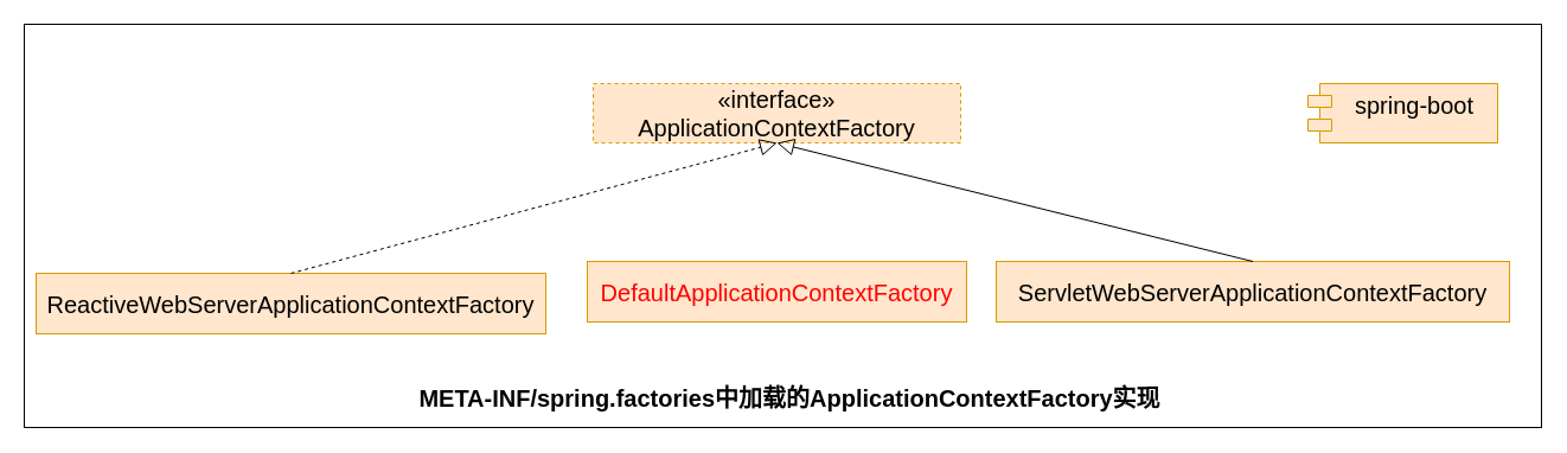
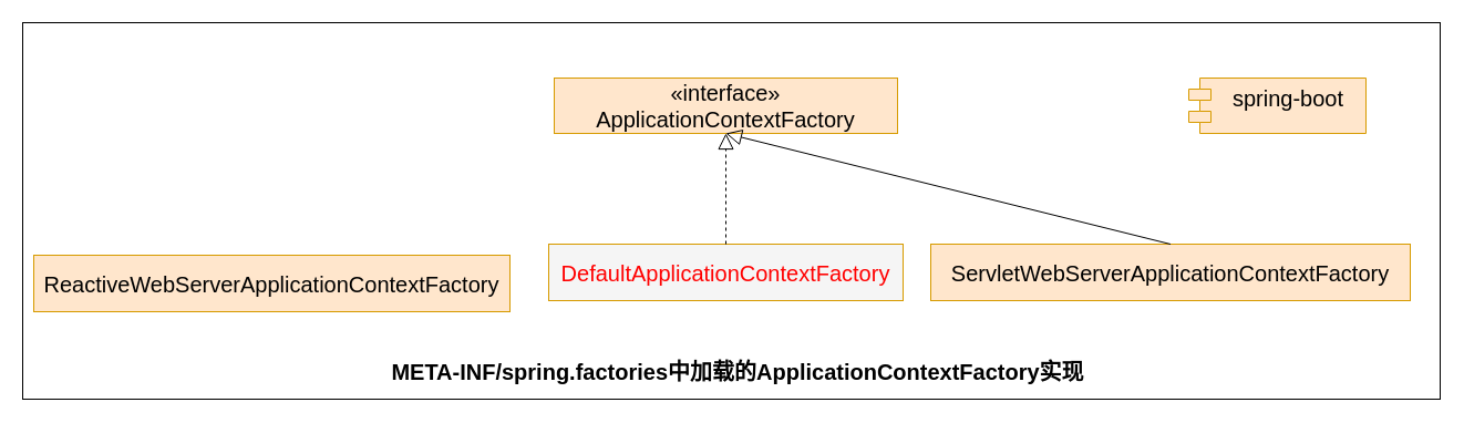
- <mxCell id="3" value="«interface»&lt;br&gt;ApplicationContextFactory" style="html=1;whiteSpace=wrap;fontSize=20;fontStyle=0;fillColor=#ffe6cc;strokeColor=#d79b00;dashed=1;" parent="1" vertex="1"><mxGeometry x="500" y="70" width="310" height="50" as="geometry" /></mxCell>
+ <mxCell id="3" value="«interface»&lt;br&gt;ApplicationContextFactory" style="html=1;whiteSpace=wrap;fontSize=20;fontStyle=0;fillColor=#ffe6cc;strokeColor=#d79b00;" parent="1" vertex="1"><mxGeometry x="500" y="70" width="310" height="50" as="geometry" /></mxCell>
- <mxCell id="4" value="spring-boot&lt;div&gt;&lt;div&gt;&lt;br&gt;&lt;/div&gt;&lt;/div&gt;" style="shape=module;align=left;spacingLeft=20;align=center;verticalAlign=top;whiteSpace=wrap;html=1;fontSize=20;fillColor=#ffe6cc;strokeColor=#d79b00;" parent="1" vertex="1"><mxGeometry x="1103" y="70" width="160" height="50" as="geometry" /></mxCell>
+ <mxCell id="4" value="spring-boot&lt;div&gt;&lt;div&gt;&lt;br&gt;&lt;/div&gt;&lt;/div&gt;" style="shape=module;align=left;spacingLeft=20;align=center;verticalAlign=top;whiteSpace=wrap;html=1;fontSize=20;fillColor=#ffe6cc;strokeColor=#d79b00;" parent="1" vertex="1"><mxGeometry x="1073" y="70" width="160" height="50" as="geometry" /></mxCell>
- <mxCell id="6" value="" style="endArrow=block;dashed=1;endFill=0;endSize=12;html=1;rounded=0;exitX=0.5;exitY=0;exitDx=0;exitDy=0;entryX=0.5;entryY=1;entryDx=0;entryDy=0;" parent="1" source="5" target="3" edge="1"><mxGeometry width="160" relative="1" as="geometry"><mxPoint x="1101" y="250" as="sourcePoint" /><mxPoint x="1261" y="250" as="targetPoint" /></mxGeometry></mxCell>
+ <mxCell id="11" value="" style="endArrow=block;dashed=1;endFill=0;endSize=12;html=1;rounded=0;exitX=0.5;exitY=0;exitDx=0;exitDy=0;" edge="1" parent="1" source="10" target="3"><mxGeometry width="160" relative="1" as="geometry"><mxPoint x="560" y="180" as="sourcePoint" /><mxPoint x="720" y="180" as="targetPoint" /></mxGeometry></mxCell>
- <mxCell id="10" value="&lt;div&gt;&lt;font style=&quot;color: rgb(255, 0, 0);&quot;&gt;DefaultApplicationContextFactory&lt;/font&gt;&lt;/div&gt;" style="html=1;whiteSpace=wrap;fontSize=20;verticalAlign=middle;align=center;fillColor=#ffe6cc;strokeColor=#d79b00;" vertex="1" parent="1"><mxGeometry x="495" y="220" width="320" height="51" as="geometry" /></mxCell>
+ <mxCell id="10" value="&lt;div&gt;&lt;font style=&quot;color: rgb(255, 0, 0);&quot;&gt;DefaultApplicationContextFactory&lt;/font&gt;&lt;/div&gt;" style="html=1;whiteSpace=wrap;fontSize=20;verticalAlign=middle;align=center;fillColor=#f5f5f5;strokeColor=#d79b00;" vertex="1" parent="1"><mxGeometry x="495" y="220" width="320" height="51" as="geometry" /></mxCell>
